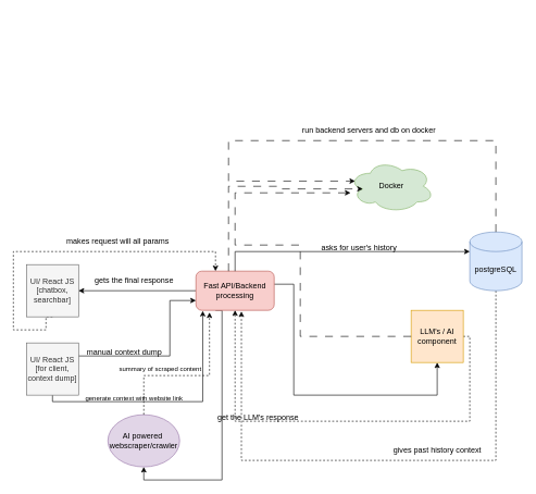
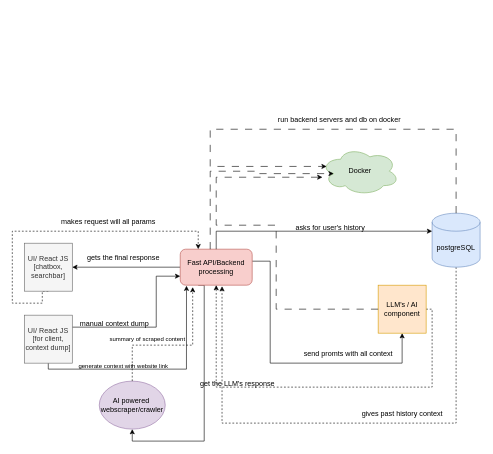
+ <mxCell id="20" value="send promts with all context" style="text;html=1;align=center;verticalAlign=middle;resizable=0;points=[];autosize=1;strokeColor=none;fillColor=none;" parent="1" vertex="1"><mxGeometry x="495" y="575" width="170" height="30" as="geometry" /></mxCell>
